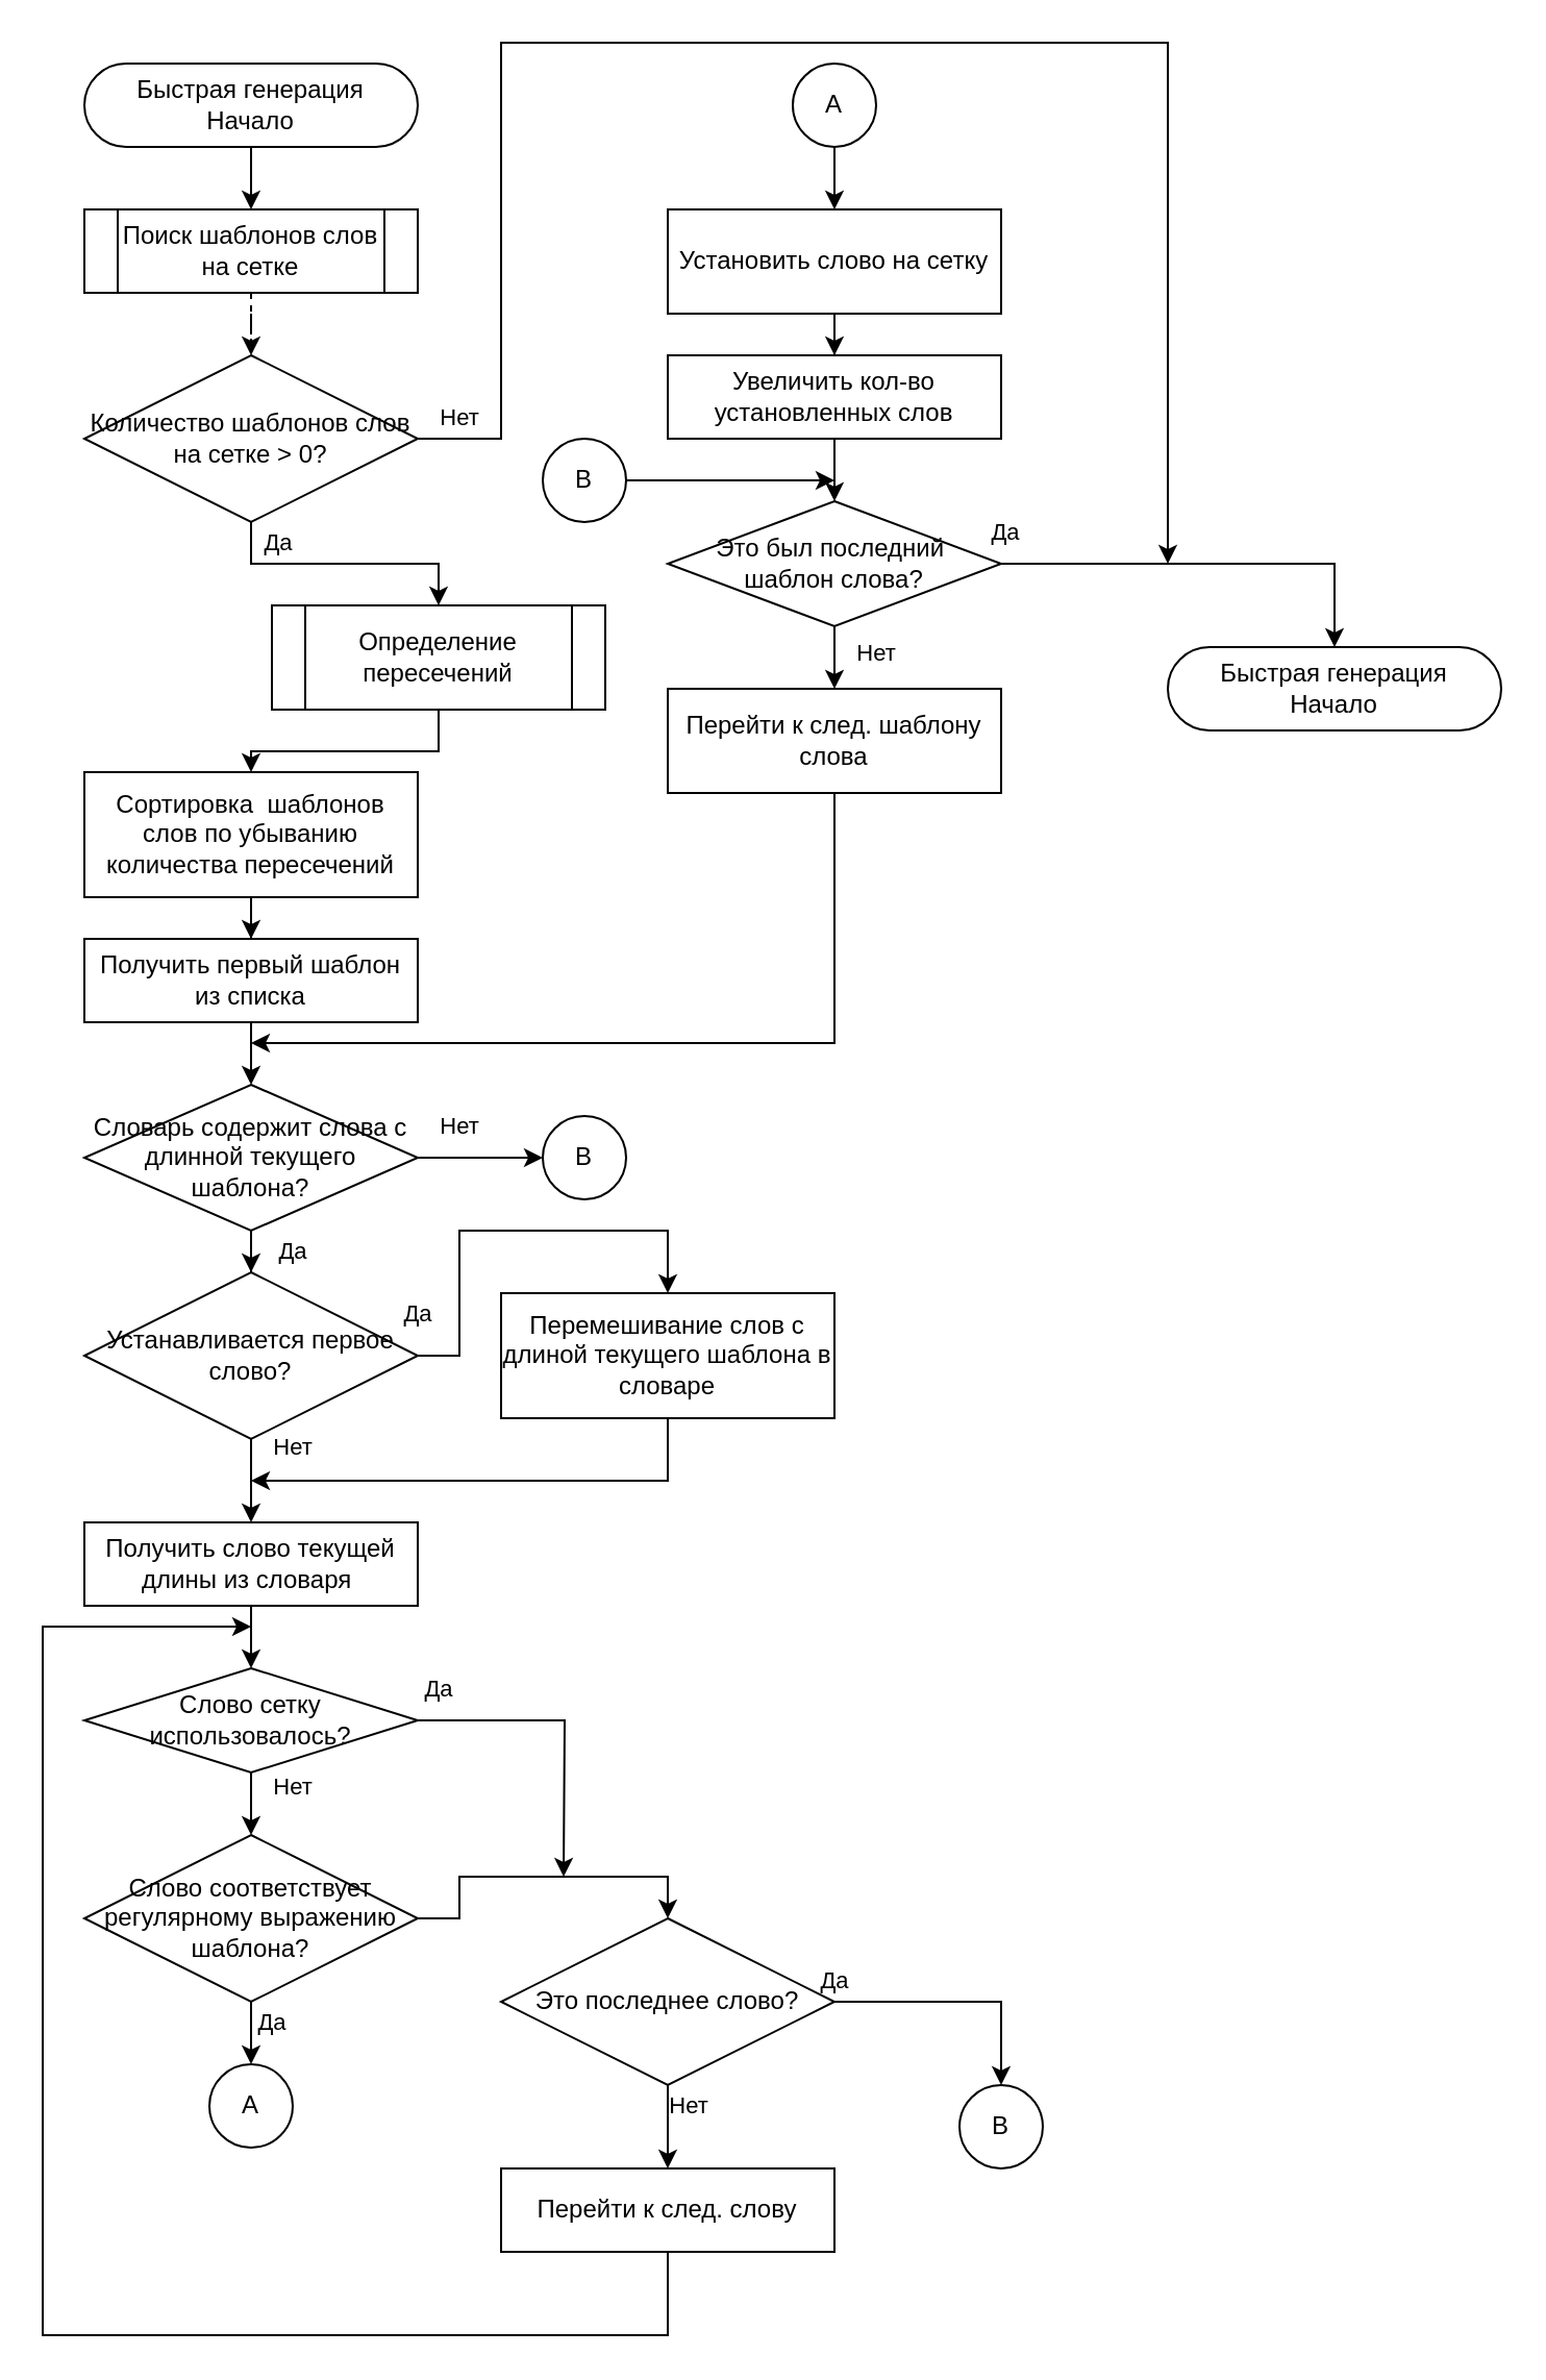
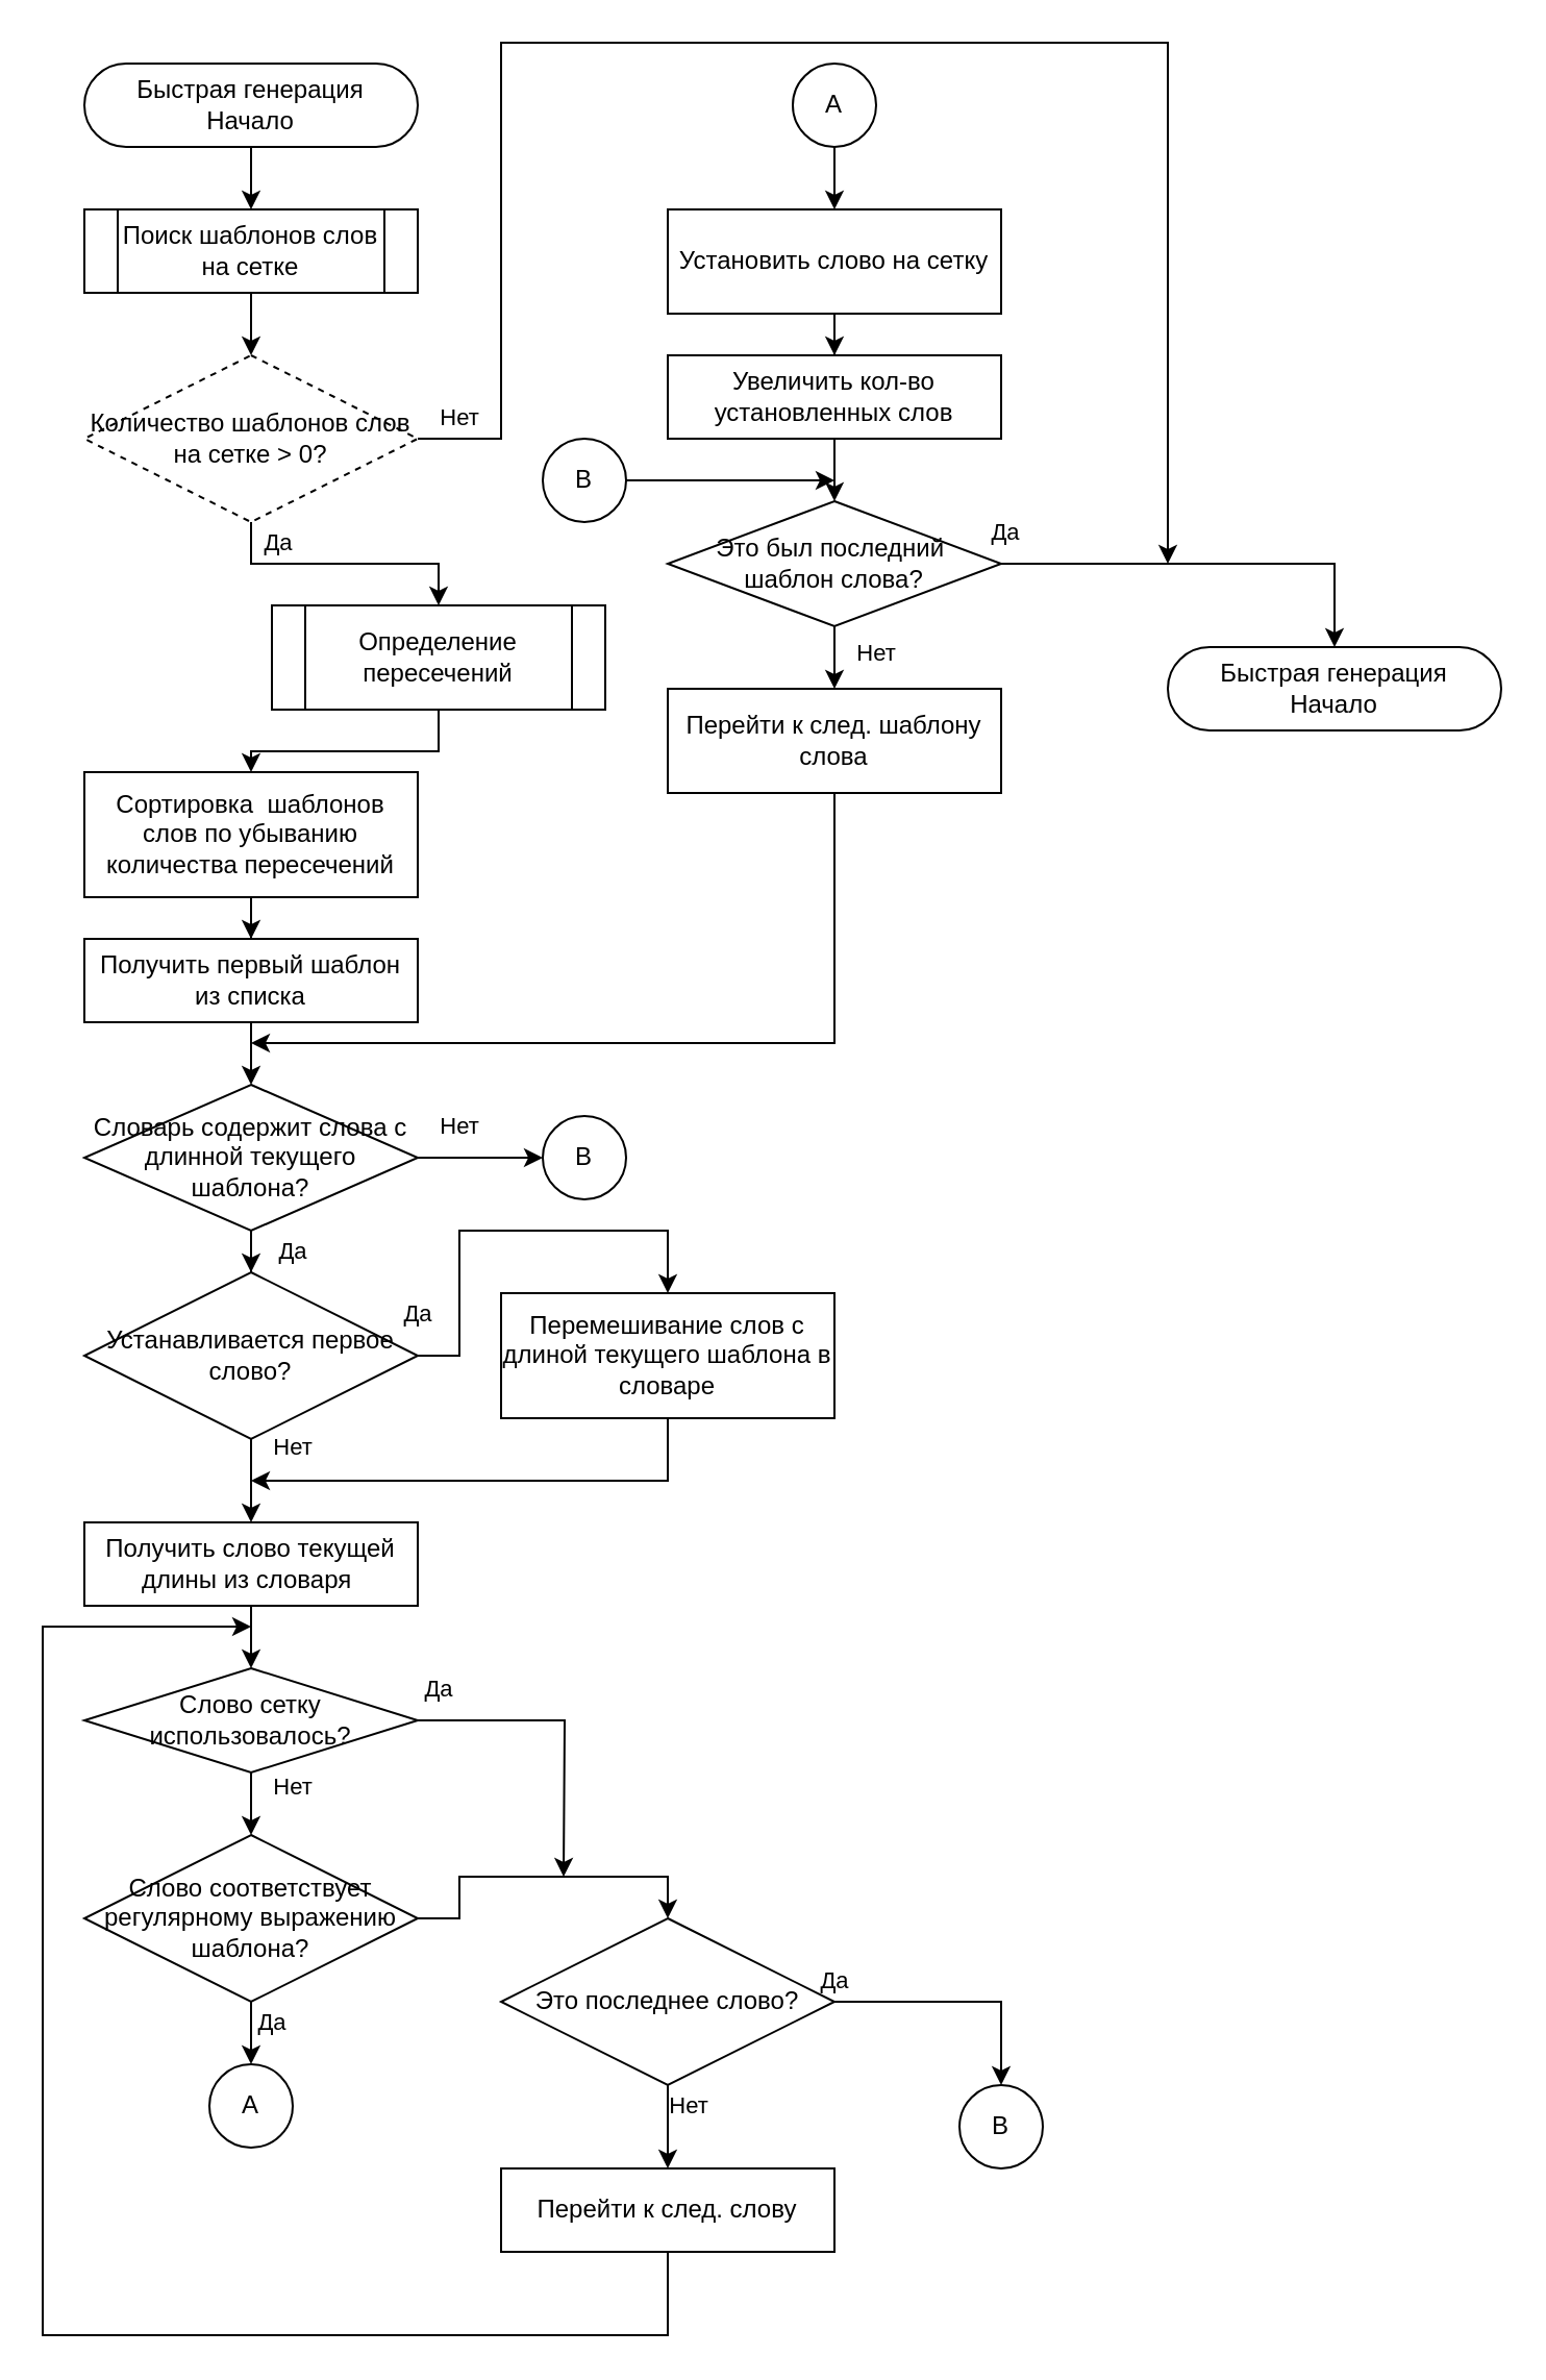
- <mxCell id="4" value="" style="edgeStyle=orthogonalEdgeStyle;rounded=0;orthogonalLoop=1;jettySize=auto;html=1;dashed=1;" parent="1" source="5" target="8" edge="1"><mxGeometry relative="1" as="geometry" /></mxCell>
+ <mxCell id="4" value="" style="edgeStyle=orthogonalEdgeStyle;rounded=0;orthogonalLoop=1;jettySize=auto;html=1;" parent="1" source="5" target="8" edge="1"><mxGeometry relative="1" as="geometry" /></mxCell>
- <mxCell id="8" value="Количество шаблонов слов на сетке &amp;gt; 0?" style="rhombus;whiteSpace=wrap;html=1;" parent="1" vertex="1"><mxGeometry x="40" y="170" width="160" height="80" as="geometry" /></mxCell>
+ <mxCell id="8" value="Количество шаблонов слов на сетке &amp;gt; 0?" style="rhombus;whiteSpace=wrap;html=1;dashed=1;" parent="1" vertex="1"><mxGeometry x="40" y="170" width="160" height="80" as="geometry" /></mxCell>
